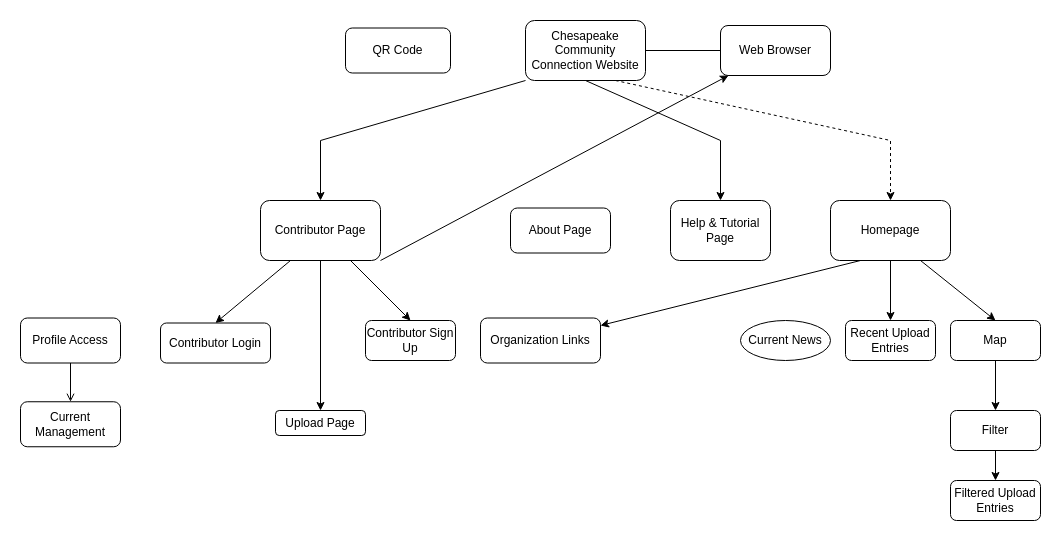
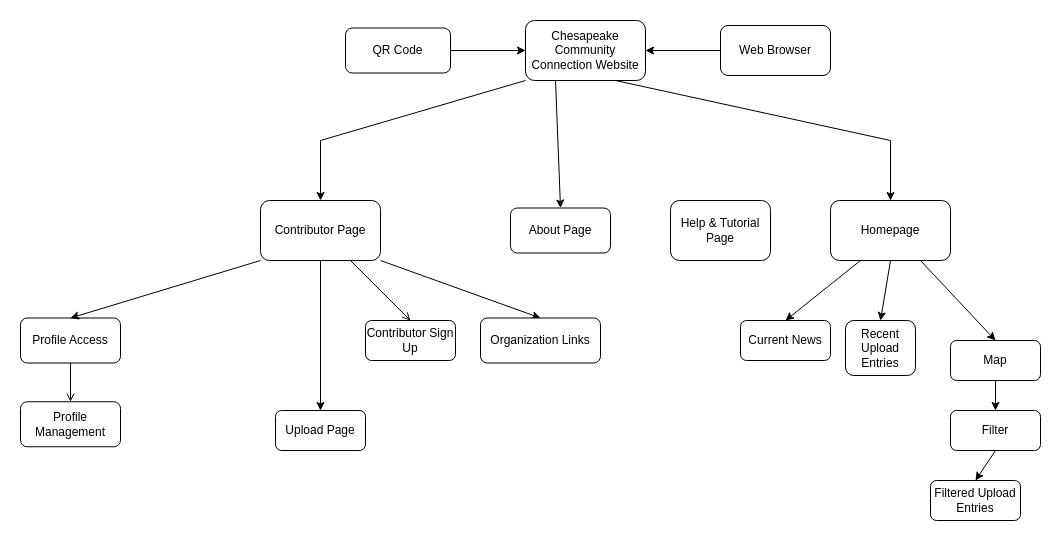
+ <mxCell id="14" value="" style="endArrow=classic;html=1;rounded=0;exitX=1;exitY=0.5;exitDx=0;exitDy=0;entryX=0;entryY=0.5;entryDx=0;entryDy=0;" edge="1" parent="1" source="13" target="2"><mxGeometry width="50" height="50" relative="1" as="geometry"><mxPoint x="560" y="290" as="sourcePoint" /><mxPoint x="610" y="240" as="targetPoint" /></mxGeometry></mxCell>
- <mxCell id="18" value="" style="endArrow=none;html=1;rounded=0;exitX=0;exitY=0.5;exitDx=0;exitDy=0;entryX=1;entryY=0.5;entryDx=0;entryDy=0;" edge="1" parent="1" source="17" target="2"><mxGeometry width="50" height="50" relative="1" as="geometry"><mxPoint x="640" y="290" as="sourcePoint" /><mxPoint x="690" y="240" as="targetPoint" /></mxGeometry></mxCell>
+ <mxCell id="18" value="" style="endArrow=classic;html=1;rounded=0;exitX=0;exitY=0.5;exitDx=0;exitDy=0;entryX=1;entryY=0.5;entryDx=0;entryDy=0;" edge="1" parent="1" source="17" target="2"><mxGeometry width="50" height="50" relative="1" as="geometry"><mxPoint x="640" y="290" as="sourcePoint" /><mxPoint x="690" y="240" as="targetPoint" /></mxGeometry></mxCell>
- <mxCell id="3" value="" style="endArrow=classic;html=1;rounded=0;exitX=0.75;exitY=1;exitDx=0;exitDy=0;entryX=0.5;entryY=0;entryDx=0;entryDy=0;dashed=1;" edge="1" parent="1" source="2" target="4"><mxGeometry width="50" height="50" relative="1" as="geometry"><mxPoint x="560" y="290" as="sourcePoint" /><mxPoint x="585" y="140" as="targetPoint" /><Array as="points"><mxPoint x="890" y="140" /></Array></mxGeometry></mxCell>
+ <mxCell id="3" value="" style="endArrow=classic;html=1;rounded=0;exitX=0.75;exitY=1;exitDx=0;exitDy=0;entryX=0.5;entryY=0;entryDx=0;entryDy=0;" edge="1" parent="1" source="2" target="4"><mxGeometry width="50" height="50" relative="1" as="geometry"><mxPoint x="560" y="290" as="sourcePoint" /><mxPoint x="585" y="140" as="targetPoint" /><Array as="points"><mxPoint x="890" y="140" /></Array></mxGeometry></mxCell>
- <mxCell id="28" value="" style="endArrow=classic;html=1;rounded=0;exitX=0.5;exitY=1;exitDx=0;exitDy=0;entryX=0.5;entryY=0;entryDx=0;entryDy=0;" edge="1" parent="1" source="2" target="12"><mxGeometry width="50" height="50" relative="1" as="geometry"><mxPoint x="790" y="260" as="sourcePoint" /><mxPoint x="840" y="210" as="targetPoint" /><Array as="points"><mxPoint x="720" y="140" /></Array></mxGeometry></mxCell>
+ <mxCell id="29" value="" style="endArrow=classic;html=1;rounded=0;exitX=0.25;exitY=1;exitDx=0;exitDy=0;entryX=0.5;entryY=0;entryDx=0;entryDy=0;" edge="1" parent="1" source="2" target="9"><mxGeometry width="50" height="50" relative="1" as="geometry"><mxPoint x="790" y="260" as="sourcePoint" /><mxPoint x="840" y="210" as="targetPoint" /><Array as="points" /></mxGeometry></mxCell>
- <mxCell id="35" value="" style="endArrow=classic;html=1;rounded=0;exitX=1;exitY=1;exitDx=0;exitDy=0;" edge="1" parent="1" source="11" target="17"><mxGeometry width="50" height="50" relative="1" as="geometry"><mxPoint x="340" y="260" as="sourcePoint" /><mxPoint x="600" y="310" as="targetPoint" /></mxGeometry></mxCell>
+ <mxCell id="35" value="" style="endArrow=classic;html=1;rounded=0;exitX=1;exitY=1;exitDx=0;exitDy=0;entryX=0.5;entryY=0;entryDx=0;entryDy=0;" edge="1" parent="1" source="11" target="36"><mxGeometry width="50" height="50" relative="1" as="geometry"><mxPoint x="340" y="260" as="sourcePoint" /><mxPoint x="600" y="310" as="targetPoint" /></mxGeometry></mxCell>
+ <mxCell id="32" value="" style="endArrow=classic;html=1;rounded=0;entryX=0.5;entryY=0;entryDx=0;entryDy=0;exitX=0;exitY=1;exitDx=0;exitDy=0;" edge="1" parent="1" source="11" target="31"><mxGeometry width="50" height="50" relative="1" as="geometry"><mxPoint x="340" y="260" as="sourcePoint" /><mxPoint x="390" y="210" as="targetPoint" /></mxGeometry></mxCell>
- <mxCell id="25" value="" style="endArrow=classic;html=1;rounded=0;exitX=0.25;exitY=1;exitDx=0;exitDy=0;entryX=0.5;entryY=0;entryDx=0;entryDy=0;" edge="1" parent="1" source="11" target="23"><mxGeometry width="50" height="50" relative="1" as="geometry"><mxPoint x="510" y="270" as="sourcePoint" /><mxPoint x="560" y="220" as="targetPoint" /></mxGeometry></mxCell>
- <mxCell id="20" value="" style="endArrow=classic;html=1;rounded=0;exitX=0.25;exitY=1;exitDx=0;exitDy=0;" edge="1" parent="1" source="4" target="36"><mxGeometry width="50" height="50" relative="1" as="geometry"><mxPoint x="510" y="310" as="sourcePoint" /><mxPoint x="560" y="260" as="targetPoint" /></mxGeometry></mxCell>
+ <mxCell id="20" value="" style="endArrow=classic;html=1;rounded=0;exitX=0.25;exitY=1;exitDx=0;exitDy=0;entryX=0.5;entryY=0;entryDx=0;entryDy=0;" edge="1" parent="1" source="4" target="19"><mxGeometry width="50" height="50" relative="1" as="geometry"><mxPoint x="510" y="310" as="sourcePoint" /><mxPoint x="560" y="260" as="targetPoint" /></mxGeometry></mxCell>
- <mxCell id="24" value="" style="endArrow=classic;html=1;rounded=0;exitX=0.75;exitY=1;exitDx=0;exitDy=0;entryX=0.5;entryY=0;entryDx=0;entryDy=0;" edge="1" parent="1" source="11" target="16"><mxGeometry width="50" height="50" relative="1" as="geometry"><mxPoint x="510" y="270" as="sourcePoint" /><mxPoint x="560" y="220" as="targetPoint" /></mxGeometry></mxCell>
+ <mxCell id="24" value="" style="endArrow=open;html=1;rounded=0;exitX=0.75;exitY=1;exitDx=0;exitDy=0;entryX=0.5;entryY=0;entryDx=0;entryDy=0;" edge="1" parent="1" source="11" target="16"><mxGeometry width="50" height="50" relative="1" as="geometry"><mxPoint x="510" y="270" as="sourcePoint" /><mxPoint x="560" y="220" as="targetPoint" /></mxGeometry></mxCell>
- <mxCell id="19" value="Current News" style="ellipse;whiteSpace=wrap;html=1;" vertex="1" parent="1"><mxGeometry x="740" y="320" width="90" height="40" as="geometry" /></mxCell>
+ <mxCell id="19" value="Current News" style="rounded=1;whiteSpace=wrap;html=1;" vertex="1" parent="1"><mxGeometry x="740" y="320" width="90" height="40" as="geometry" /></mxCell>
- <mxCell id="22" value="Recent Upload Entries" style="rounded=1;whiteSpace=wrap;html=1;" vertex="1" parent="1"><mxGeometry x="845" y="320" width="90" height="40" as="geometry" /></mxCell>
+ <mxCell id="22" value="Recent Upload Entries" style="rounded=1;whiteSpace=wrap;html=1;" vertex="1" parent="1"><mxGeometry x="845" y="320" width="70" height="55" as="geometry" /></mxCell>
- <mxCell id="6" value="Map" style="rounded=1;whiteSpace=wrap;html=1;" vertex="1" parent="1"><mxGeometry x="950" y="320" width="90" height="40" as="geometry" /></mxCell>
+ <mxCell id="6" value="Map" style="rounded=1;whiteSpace=wrap;html=1;" vertex="1" parent="1"><mxGeometry x="950" y="340" width="90" height="40" as="geometry" /></mxCell>
- <mxCell id="23" value="Contributor Login" style="rounded=1;whiteSpace=wrap;html=1;" vertex="1" parent="1"><mxGeometry y="322.5" width="110" height="40" as="geometry" x="160" /></mxCell>
- <mxCell id="10" value="Upload Page" style="rounded=1;whiteSpace=wrap;html=1;" vertex="1" parent="1"><mxGeometry x="275" y="410" width="90" height="25" as="geometry" /></mxCell>
+ <mxCell id="10" value="Upload Page" style="rounded=1;whiteSpace=wrap;html=1;" vertex="1" parent="1"><mxGeometry x="275" y="410" width="90" height="40" as="geometry" /></mxCell>
- <mxCell id="33" value="Current Management" style="rounded=1;whiteSpace=wrap;html=1;" vertex="1" parent="1"><mxGeometry x="20" y="401.25" width="100" height="45" as="geometry" /></mxCell>
+ <mxCell id="33" value="Profile Management" style="rounded=1;whiteSpace=wrap;html=1;" vertex="1" parent="1"><mxGeometry x="20" y="401.25" width="100" height="45" as="geometry" /></mxCell>
- <mxCell id="8" value="Filtered Upload Entries" style="rounded=1;whiteSpace=wrap;html=1;" vertex="1" parent="1"><mxGeometry x="950" y="480" width="90" height="40" as="geometry" /></mxCell>
+ <mxCell id="8" value="Filtered Upload Entries" style="rounded=1;whiteSpace=wrap;html=1;" vertex="1" parent="1"><mxGeometry x="930" y="480" width="90" height="40" as="geometry" /></mxCell>
